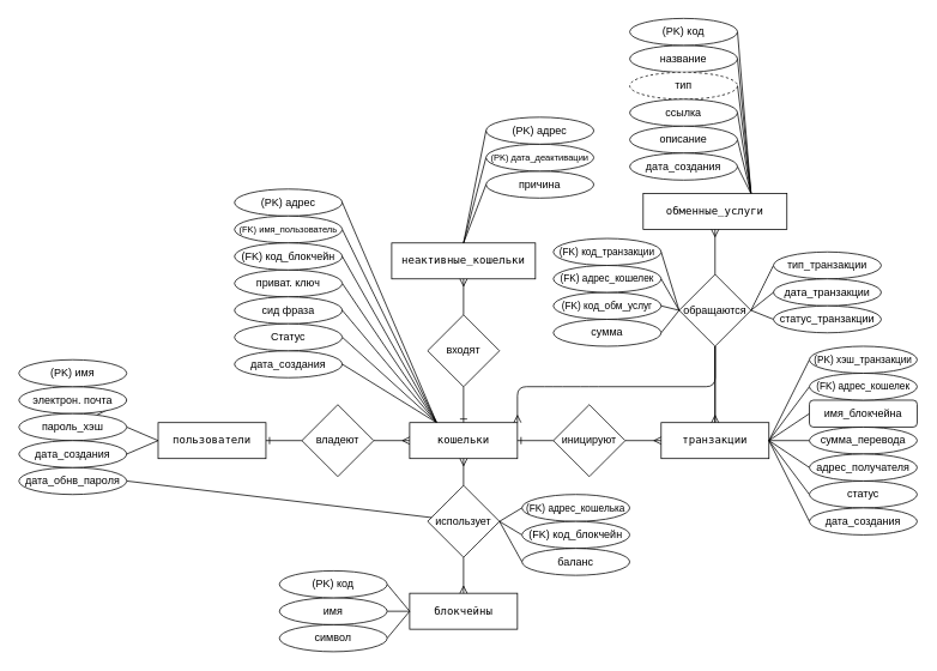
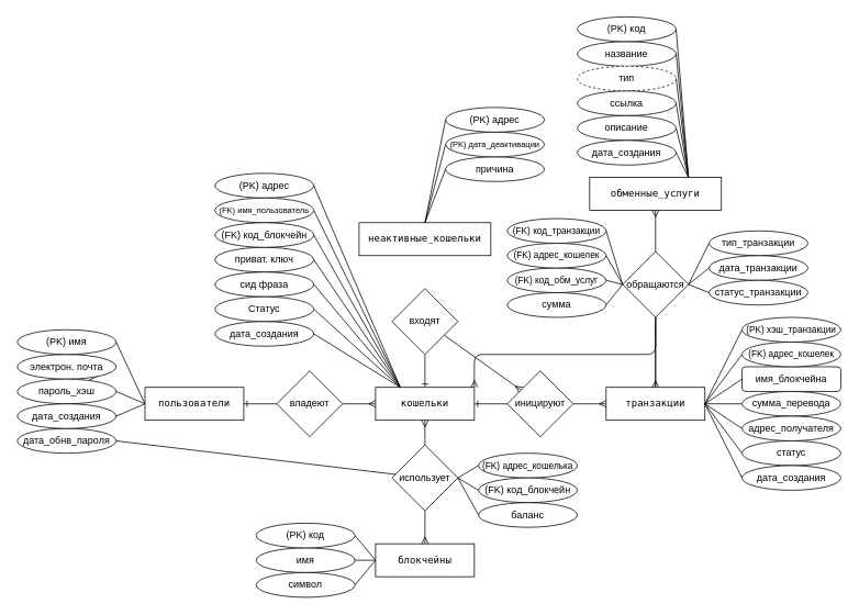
- <mxCell id="28" style="edgeStyle=none;html=1;entryX=0.5;entryY=1;entryDx=0;entryDy=0;endArrow=ERmany;endFill=0;" parent="1" source="30" target="12" edge="1"><mxGeometry relative="1" as="geometry" /></mxCell>
+ <mxCell id="28" style="edgeStyle=none;html=1;endArrow=ERmany;endFill=0;" parent="1" source="30" target="33" edge="1"><mxGeometry relative="1" as="geometry" /></mxCell>
+ <mxCell id="40" style="edgeStyle=none;html=1;exitX=1;exitY=0.5;exitDx=0;exitDy=0;entryX=0;entryY=0.5;entryDx=0;entryDy=0;endArrow=none;endFill=0;" parent="1" source="41" target="10" edge="1"><mxGeometry relative="1" as="geometry" /></mxCell>
